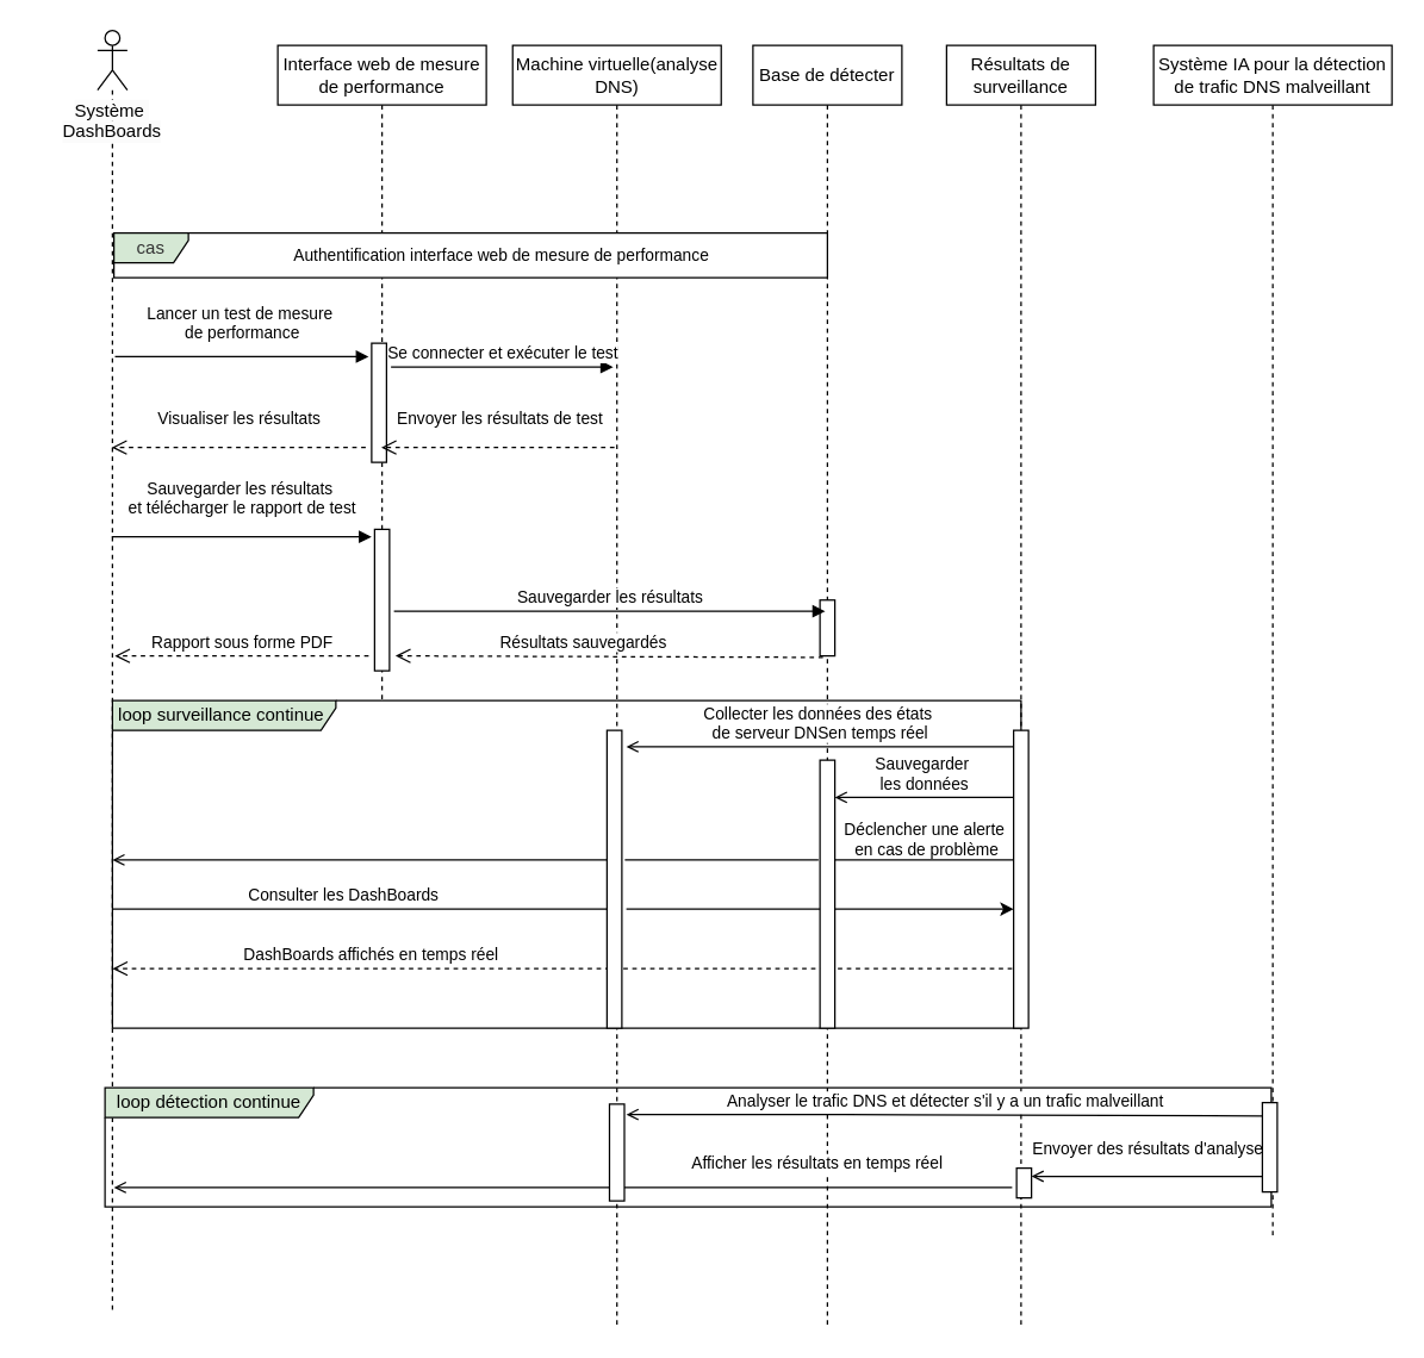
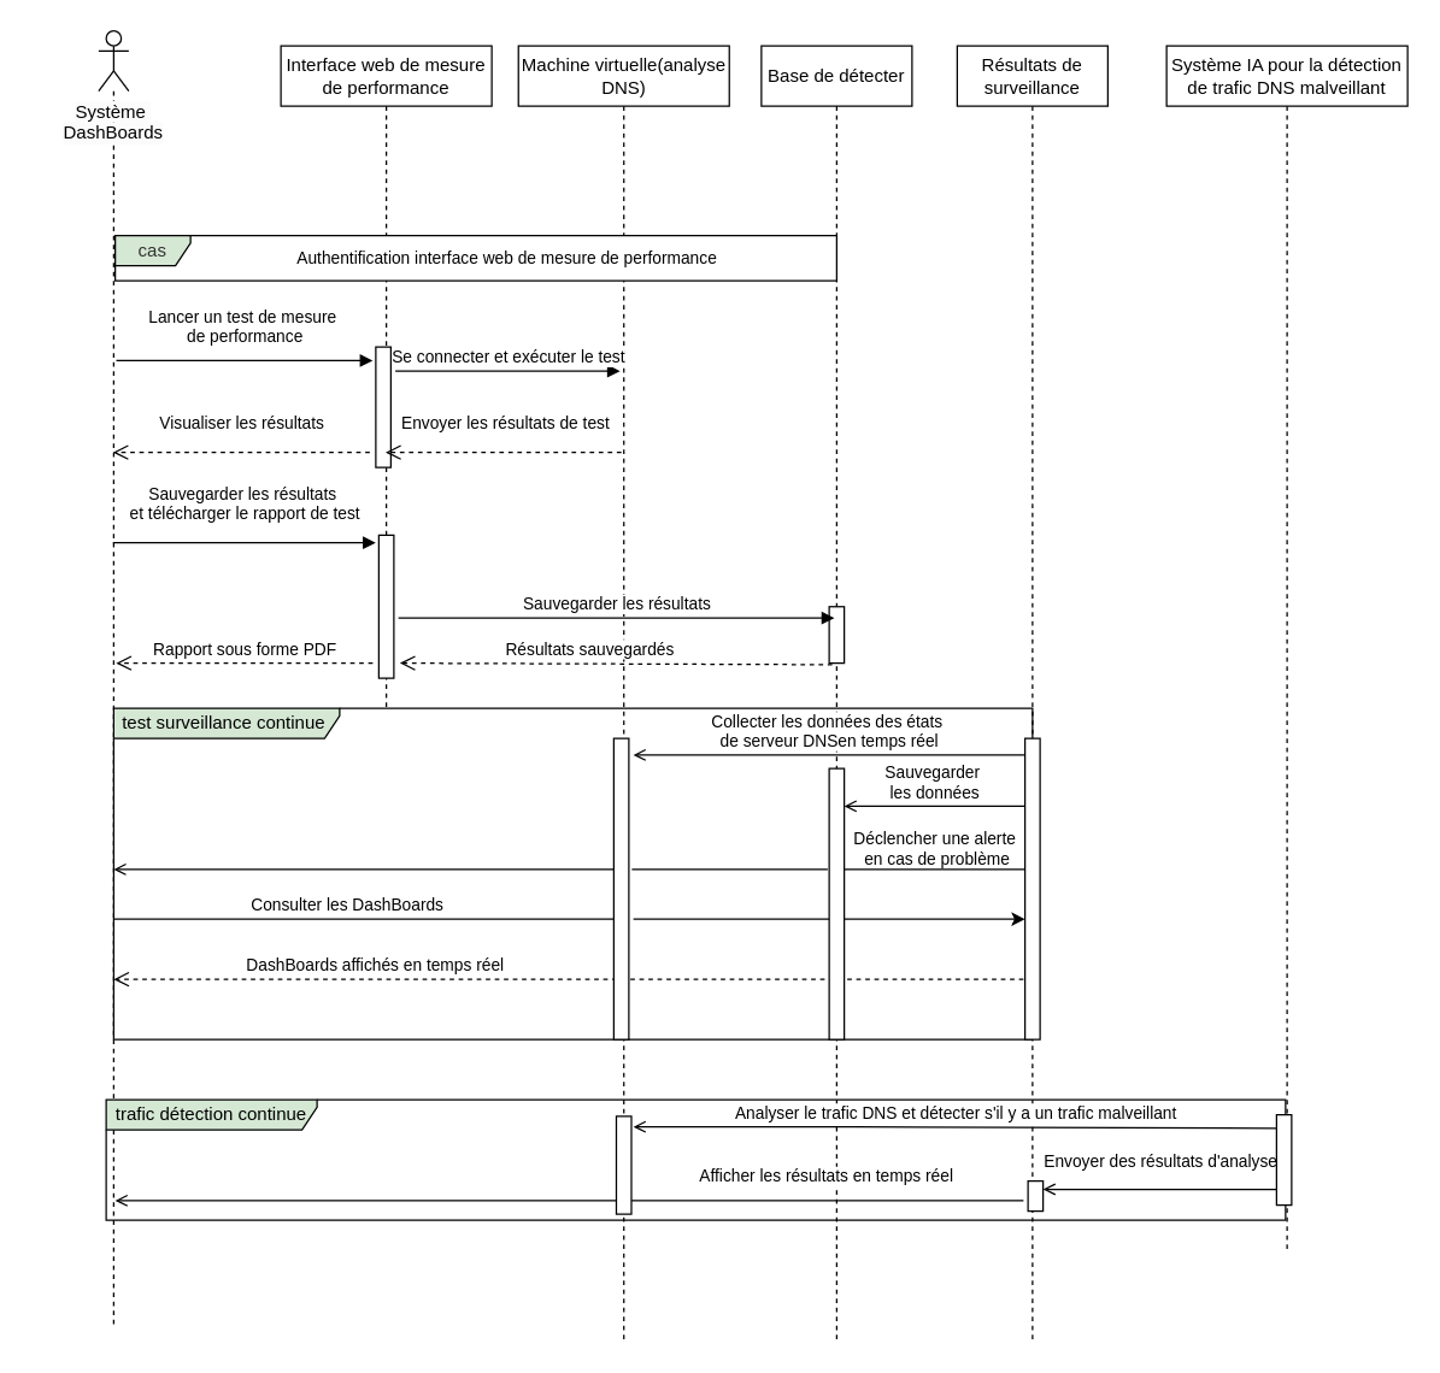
- <mxCell id="28" value="loop surveillance continue&amp;nbsp;" style="shape=umlFrame;whiteSpace=wrap;html=1;pointerEvents=0;width=150;height=20;fillColor=#D5E8D4;" vertex="1" parent="24"><mxGeometry x="10" y="-10" width="610" height="220" as="geometry" /></mxCell>
+ <mxCell id="28" value="test surveillance continue&amp;nbsp;" style="shape=umlFrame;whiteSpace=wrap;html=1;pointerEvents=0;width=150;height=20;fillColor=#D5E8D4;" vertex="1" parent="24"><mxGeometry x="10" y="-10" width="610" height="220" as="geometry" /></mxCell>
- <mxCell id="37" value="loop détection continue" style="shape=umlFrame;whiteSpace=wrap;html=1;pointerEvents=0;width=140;height=20;fillColor=#D5E8D4;" vertex="1" parent="2"><mxGeometry x="50" y="710" width="783" height="80" as="geometry" /></mxCell>
+ <mxCell id="37" value="trafic détection continue" style="shape=umlFrame;whiteSpace=wrap;html=1;pointerEvents=0;width=140;height=20;fillColor=#D5E8D4;" vertex="1" parent="2"><mxGeometry x="50" y="710" width="783" height="80" as="geometry" /></mxCell>
